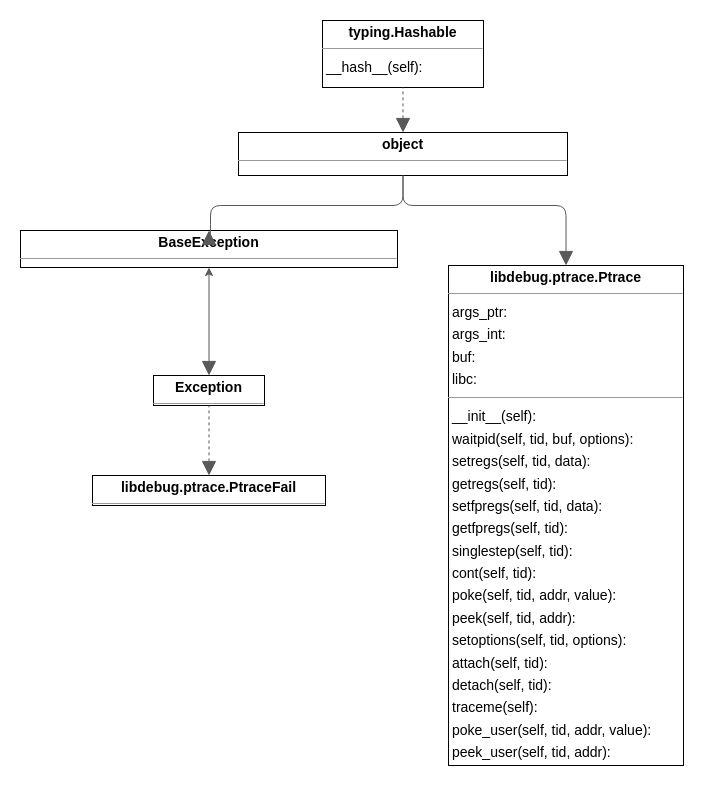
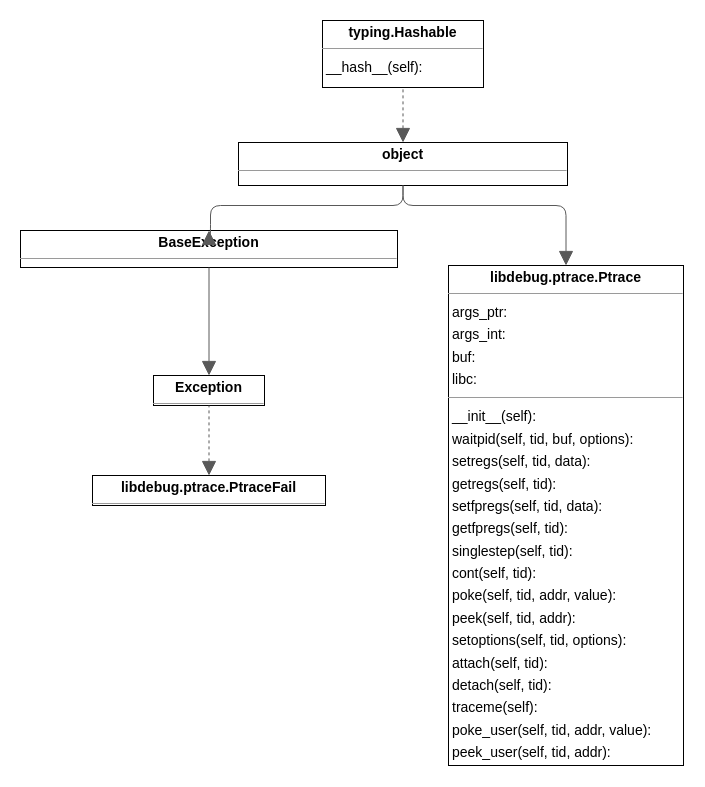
- <mxCell id="6" value="&lt;p style=&quot;margin:0px;margin-top:4px;text-align:center;&quot;&gt;&lt;b&gt;object&lt;/b&gt;&lt;/p&gt;&lt;hr size=&quot;1&quot;&gt;&lt;p style=&quot;margin:0 0 0 4px;line-height:1.6;&quot;&gt;&lt;br&gt;&lt;/p&gt;" style="verticalAlign=top;align=left;overflow=fill;fontSize=14;fontFamily=Helvetica;html=1;rounded=0;shadow=0;comic=0;labelBackgroundColor=none;strokeWidth=1;" parent="1" vertex="1"><mxGeometry x="238" y="132" width="329" height="43" as="geometry" /></mxCell>
+ <mxCell id="6" value="&lt;p style=&quot;margin:0px;margin-top:4px;text-align:center;&quot;&gt;&lt;b&gt;object&lt;/b&gt;&lt;/p&gt;&lt;hr size=&quot;1&quot;&gt;&lt;p style=&quot;margin:0 0 0 4px;line-height:1.6;&quot;&gt;&lt;br&gt;&lt;/p&gt;" style="verticalAlign=top;align=left;overflow=fill;fontSize=14;fontFamily=Helvetica;html=1;rounded=0;shadow=0;comic=0;labelBackgroundColor=none;strokeWidth=1;" parent="1" vertex="1"><mxGeometry x="238" y="142" width="329" height="43" as="geometry" /></mxCell>
- <mxCell id="9" value="" style="html=1;rounded=1;edgeStyle=orthogonalEdgeStyle;dashed=0;startArrow=block;startSize=12;endArrow=classic;strokeColor=#595959;exitX=0.500;exitY=0.002;exitDx=0;exitDy=0;entryX=0.500;entryY=1.000;entryDx=0;entryDy=0;" parent="1" source="3" target="2" edge="1"><mxGeometry width="50" height="50" relative="1" as="geometry"><Array as="points" /></mxGeometry></mxCell>
+ <mxCell id="9" value="" style="html=1;rounded=1;edgeStyle=orthogonalEdgeStyle;dashed=0;startArrow=block;startSize=12;endArrow=none;strokeColor=#595959;exitX=0.500;exitY=0.002;exitDx=0;exitDy=0;entryX=0.500;entryY=1.000;entryDx=0;entryDy=0;" parent="1" source="3" target="2" edge="1"><mxGeometry width="50" height="50" relative="1" as="geometry"><Array as="points" /></mxGeometry></mxCell>
